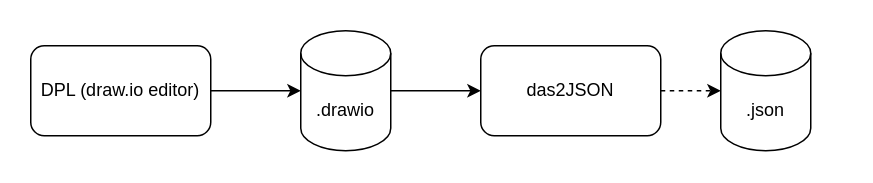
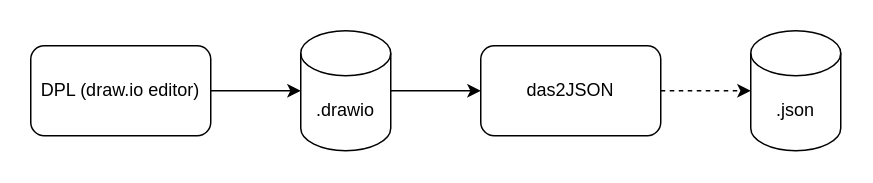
- <mxCell id="6" value=".json" style="shape=cylinder3;whiteSpace=wrap;html=1;boundedLbl=1;backgroundOutline=1;size=15;" parent="1" vertex="1"><mxGeometry x="480" y="20" width="60" height="80" as="geometry" /></mxCell>
+ <mxCell id="6" value=".json" style="shape=cylinder3;whiteSpace=wrap;html=1;boundedLbl=1;backgroundOutline=1;size=15;" parent="1" vertex="1"><mxGeometry x="500" y="20" width="60" height="80" as="geometry" /></mxCell>
